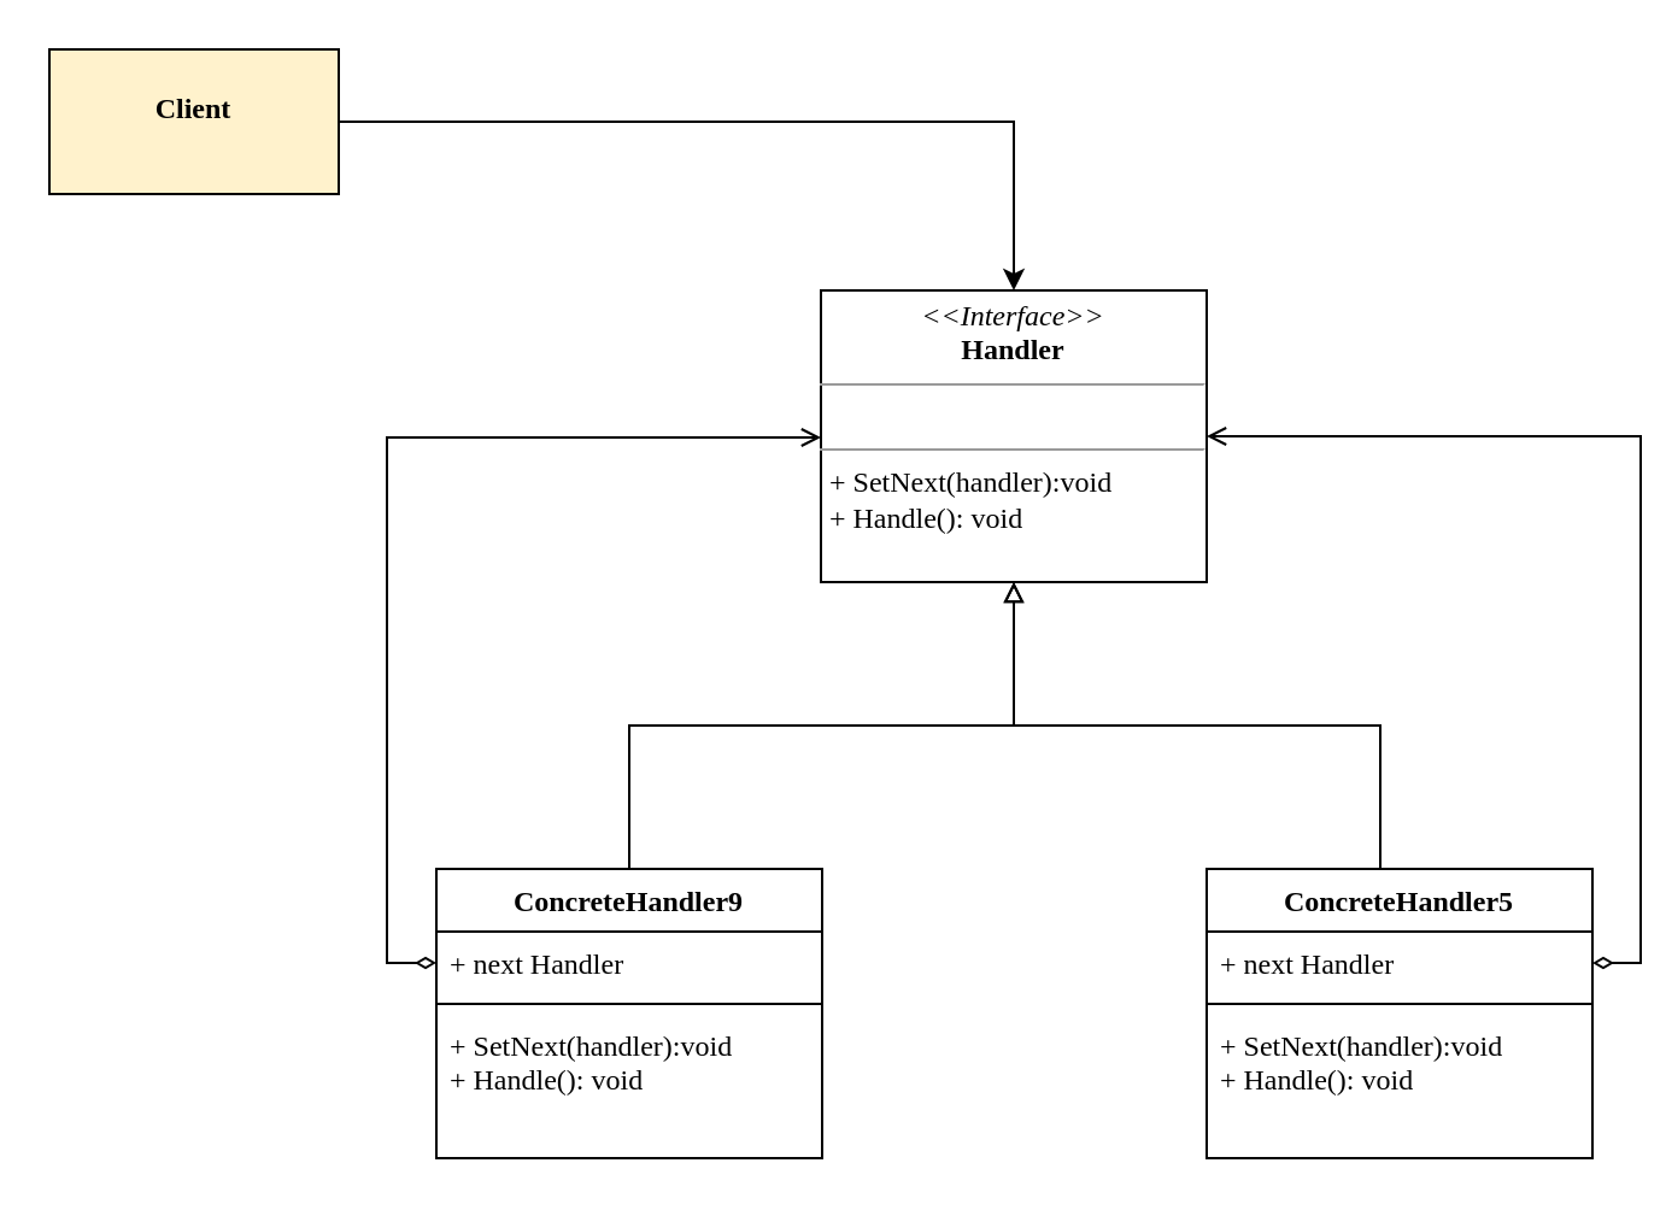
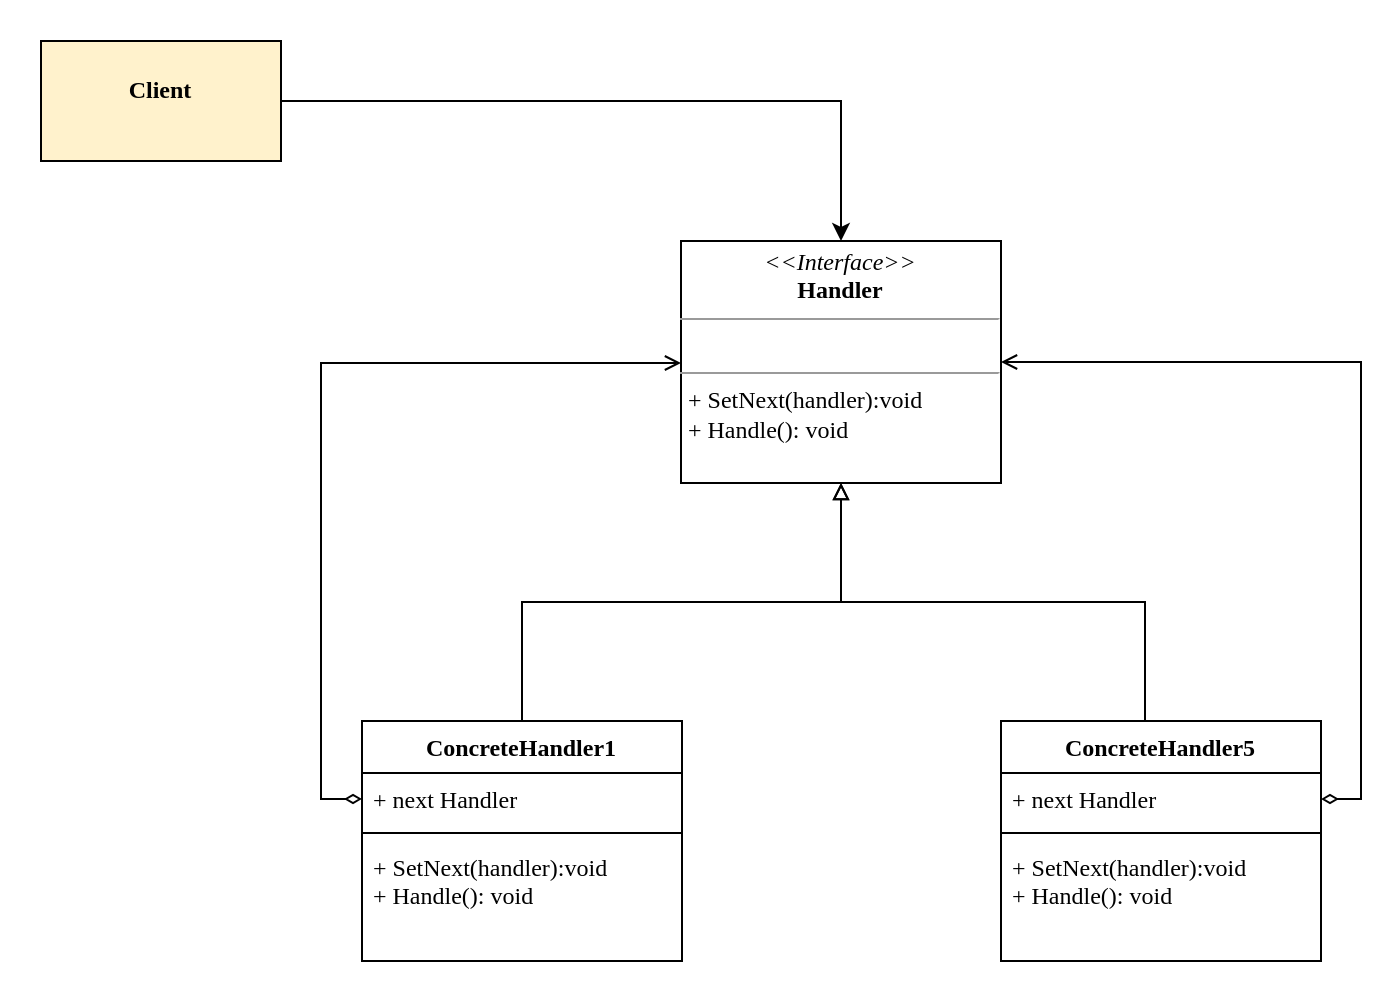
- <mxCell id="5" value="ConcreteHandler9" style="swimlane;fontStyle=1;align=center;verticalAlign=top;childLayout=stackLayout;horizontal=1;startSize=26;horizontalStack=0;resizeParent=1;resizeParentMax=0;resizeLast=0;collapsible=1;marginBottom=0;fontFamily=Times New Roman;" vertex="1" parent="1"><mxGeometry x="180.5" y="360" width="160" height="120" as="geometry" /></mxCell>
+ <mxCell id="5" value="ConcreteHandler1" style="swimlane;fontStyle=1;align=center;verticalAlign=top;childLayout=stackLayout;horizontal=1;startSize=26;horizontalStack=0;resizeParent=1;resizeParentMax=0;resizeLast=0;collapsible=1;marginBottom=0;fontFamily=Times New Roman;" vertex="1" parent="1"><mxGeometry x="180.5" y="360" width="160" height="120" as="geometry" /></mxCell>
